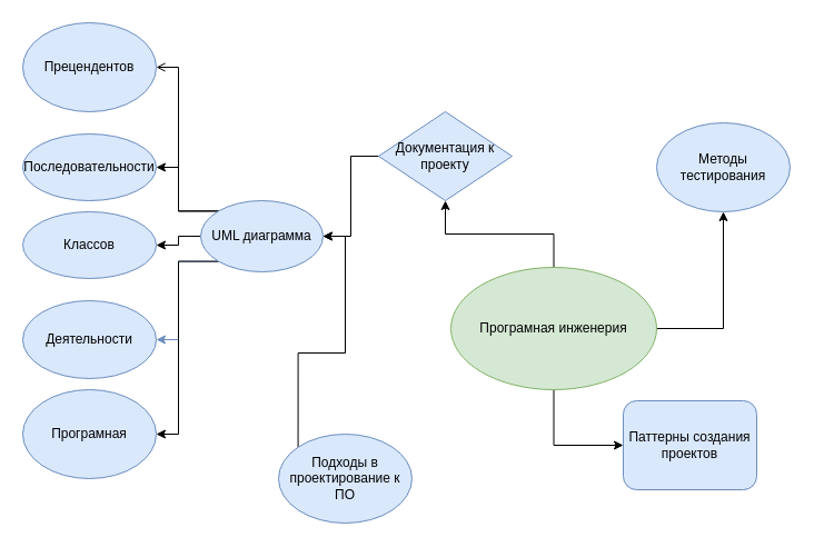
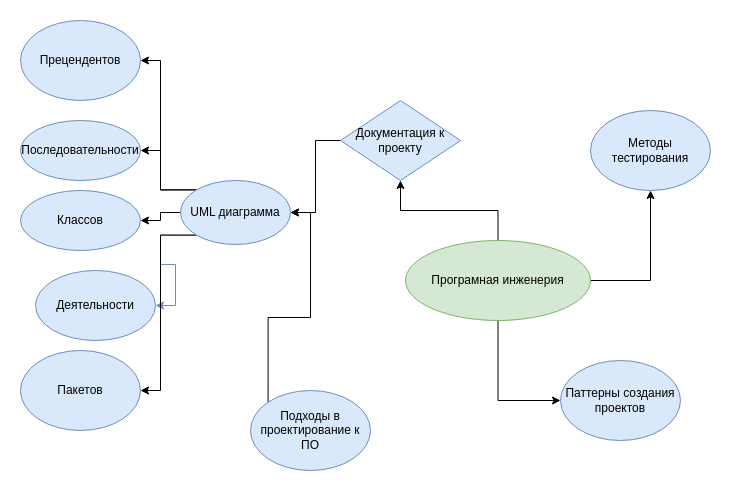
- <mxCell id="11" style="edgeStyle=orthogonalEdgeStyle;rounded=0;orthogonalLoop=1;jettySize=auto;html=1;exitX=0;exitY=0;exitDx=0;exitDy=0;entryX=1;entryY=0.5;entryDx=0;entryDy=0;endArrow=open;" edge="1" parent="1" source="12" target="17"><mxGeometry relative="1" as="geometry" /></mxCell>
+ <mxCell id="11" style="edgeStyle=orthogonalEdgeStyle;rounded=0;orthogonalLoop=1;jettySize=auto;html=1;exitX=0;exitY=0;exitDx=0;exitDy=0;entryX=1;entryY=0.5;entryDx=0;entryDy=0;" edge="1" parent="1" source="12" target="17"><mxGeometry relative="1" as="geometry" /></mxCell>
- <mxCell id="6" value="Програмная инженерия" style="ellipse;whiteSpace=wrap;html=1;fillColor=#d5e8d4;strokeColor=#82b366;" vertex="1" parent="1"><mxGeometry x="405" y="240" width="185" height="110" as="geometry" /></mxCell>
+ <mxCell id="6" value="Програмная инженерия" style="ellipse;whiteSpace=wrap;html=1;fillColor=#d5e8d4;strokeColor=#82b366;" vertex="1" parent="1"><mxGeometry x="405" y="240" width="185" height="80" as="geometry" /></mxCell>
- <mxCell id="15" value="Деятельности" style="ellipse;whiteSpace=wrap;html=1;fillColor=#dae8fc;strokeColor=#6c8ebf;" vertex="1" parent="1"><mxGeometry x="20" y="270" width="120" height="70" as="geometry" /></mxCell>
+ <mxCell id="15" value="Деятельности" style="ellipse;whiteSpace=wrap;html=1;fillColor=#dae8fc;strokeColor=#6c8ebf;" vertex="1" parent="1"><mxGeometry x="35" y="270" width="120" height="70" as="geometry" /></mxCell>
- <mxCell id="16" value="Програмная" style="ellipse;whiteSpace=wrap;html=1;fillColor=#dae8fc;strokeColor=#6c8ebf;" vertex="1" parent="1"><mxGeometry x="20" y="350" width="120" height="80" as="geometry" /></mxCell>
+ <mxCell id="16" value="Пакетов" style="ellipse;whiteSpace=wrap;html=1;fillColor=#dae8fc;strokeColor=#6c8ebf;" vertex="1" parent="1"><mxGeometry x="20" y="350" width="120" height="80" as="geometry" /></mxCell>
- <mxCell id="22" value="Паттерны создания проектов" style="whiteSpace=wrap;html=1;fillColor=#dae8fc;strokeColor=#6c8ebf;rounded=1;" vertex="1" parent="1"><mxGeometry x="560" y="360" width="120" height="80" as="geometry" /></mxCell>
+ <mxCell id="22" value="Паттерны создания проектов" style="ellipse;whiteSpace=wrap;html=1;fillColor=#dae8fc;strokeColor=#6c8ebf;" vertex="1" parent="1"><mxGeometry x="560" y="360" width="120" height="80" as="geometry" /></mxCell>
